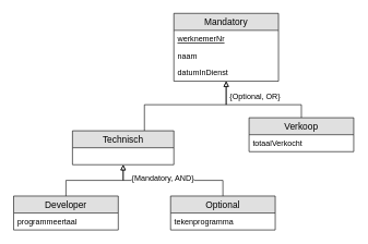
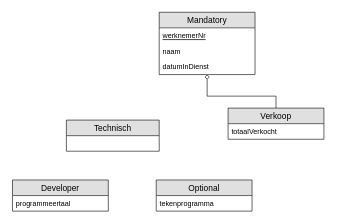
- <mxCell id="16" style="edgeStyle=orthogonalEdgeStyle;rounded=0;orthogonalLoop=1;jettySize=auto;html=1;endArrow=block;endFill=0;" edge="1" parent="1" source="18" target="2"><mxGeometry relative="1" as="geometry"><Array as="points"><mxPoint x="220" y="160" /><mxPoint x="345" y="160" /></Array></mxGeometry></mxCell>
- <mxCell id="17" value="{Optional, OR}" style="text;html=1;resizable=0;points=[];align=center;verticalAlign=middle;labelBackgroundColor=#ffffff;" vertex="1" connectable="0" parent="16"><mxGeometry x="0.754" y="-1" relative="1" as="geometry"><mxPoint x="42" y="-2" as="offset" /></mxGeometry></mxCell>
- <mxCell id="13" style="edgeStyle=orthogonalEdgeStyle;rounded=0;orthogonalLoop=1;jettySize=auto;html=1;endArrow=block;endFill=0;" edge="1" parent="1" source="14" target="2"><mxGeometry relative="1" as="geometry"><Array as="points"><mxPoint x="460" y="160" /><mxPoint x="345" y="160" /></Array></mxGeometry></mxCell>
+ <mxCell id="13" style="edgeStyle=orthogonalEdgeStyle;rounded=0;orthogonalLoop=1;jettySize=auto;html=1;endArrow=diamond;endFill=0;" edge="1" parent="1" source="14" target="2"><mxGeometry relative="1" as="geometry"><Array as="points"><mxPoint x="460" y="160" /><mxPoint x="345" y="160" /></Array></mxGeometry></mxCell>
- <mxCell id="6" style="edgeStyle=orthogonalEdgeStyle;rounded=0;orthogonalLoop=1;jettySize=auto;html=1;endArrow=block;endFill=0;" edge="1" parent="1" source="7" target="18"><mxGeometry relative="1" as="geometry" /></mxCell>
- <mxCell id="9" style="edgeStyle=orthogonalEdgeStyle;rounded=0;orthogonalLoop=1;jettySize=auto;html=1;endArrow=block;endFill=0;" edge="1" parent="1" source="11" target="18"><mxGeometry relative="1" as="geometry" /></mxCell>
- <mxCell id="10" value="{Mandatory, AND}" style="text;html=1;resizable=0;points=[];align=center;verticalAlign=middle;labelBackgroundColor=#ffffff;" vertex="1" connectable="0" parent="9"><mxGeometry x="0.748" y="1" relative="1" as="geometry"><mxPoint x="58.5" y="-5" as="offset" /></mxGeometry></mxCell>
